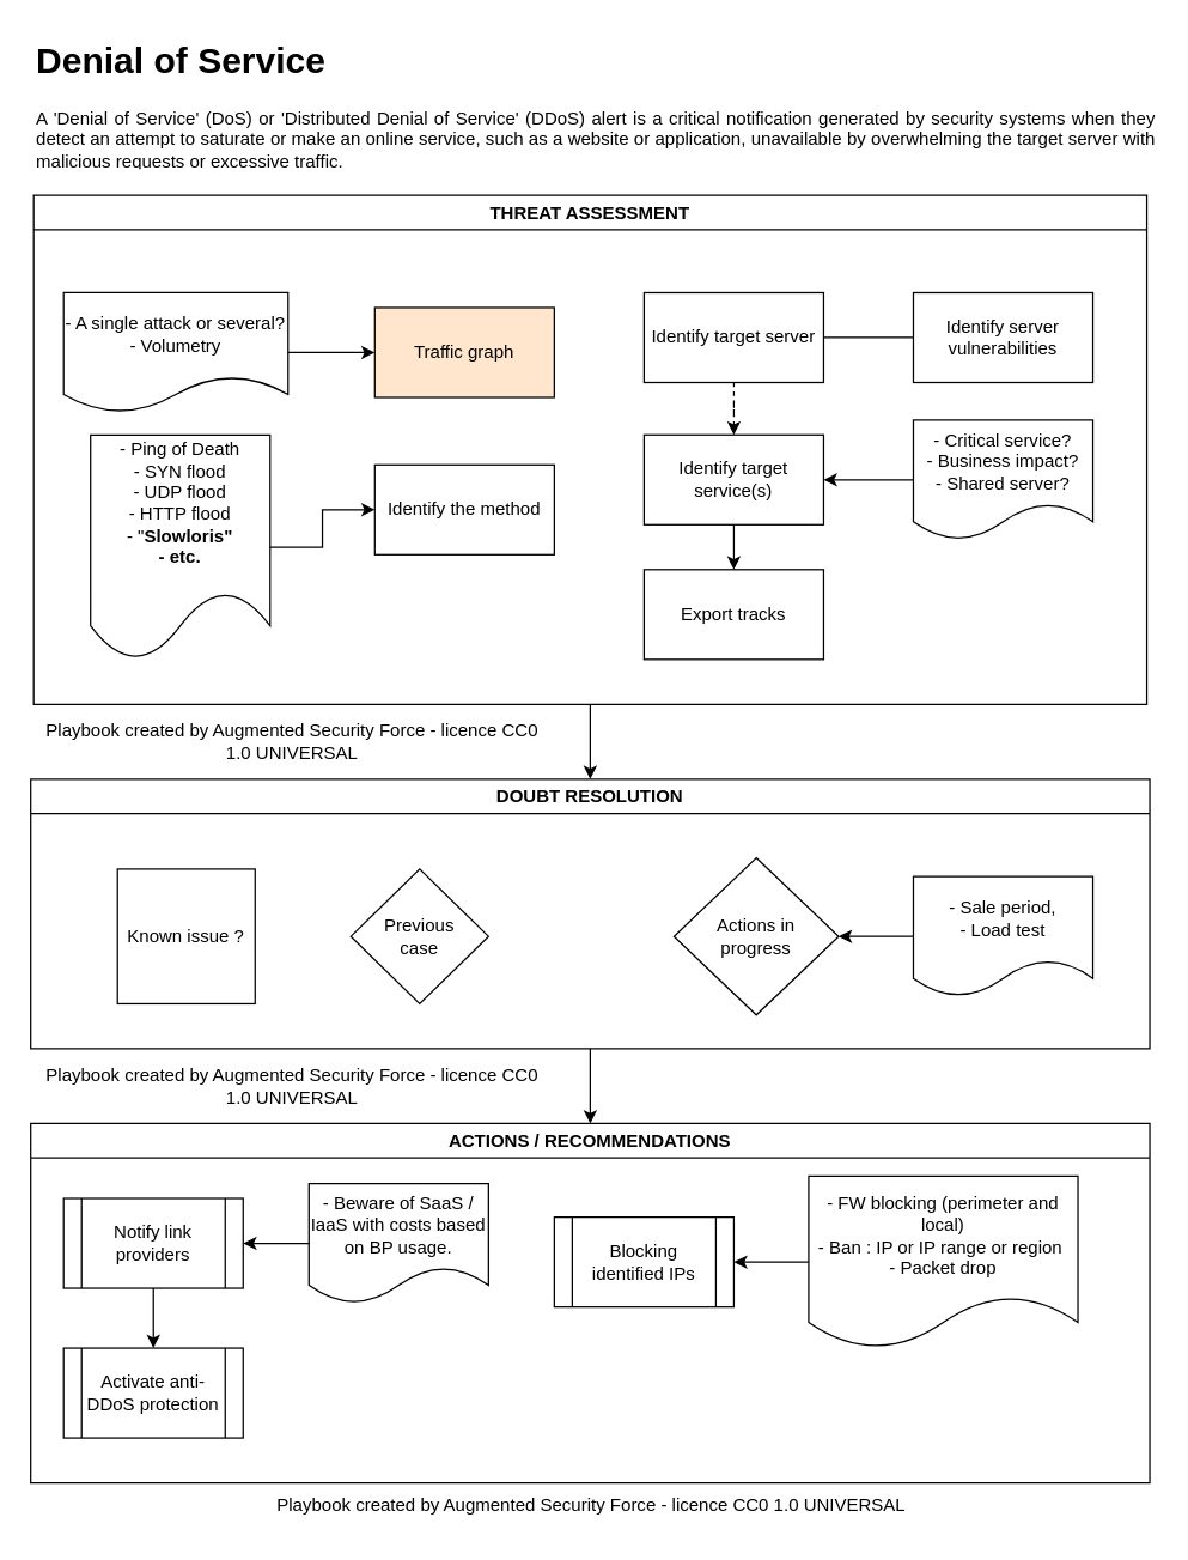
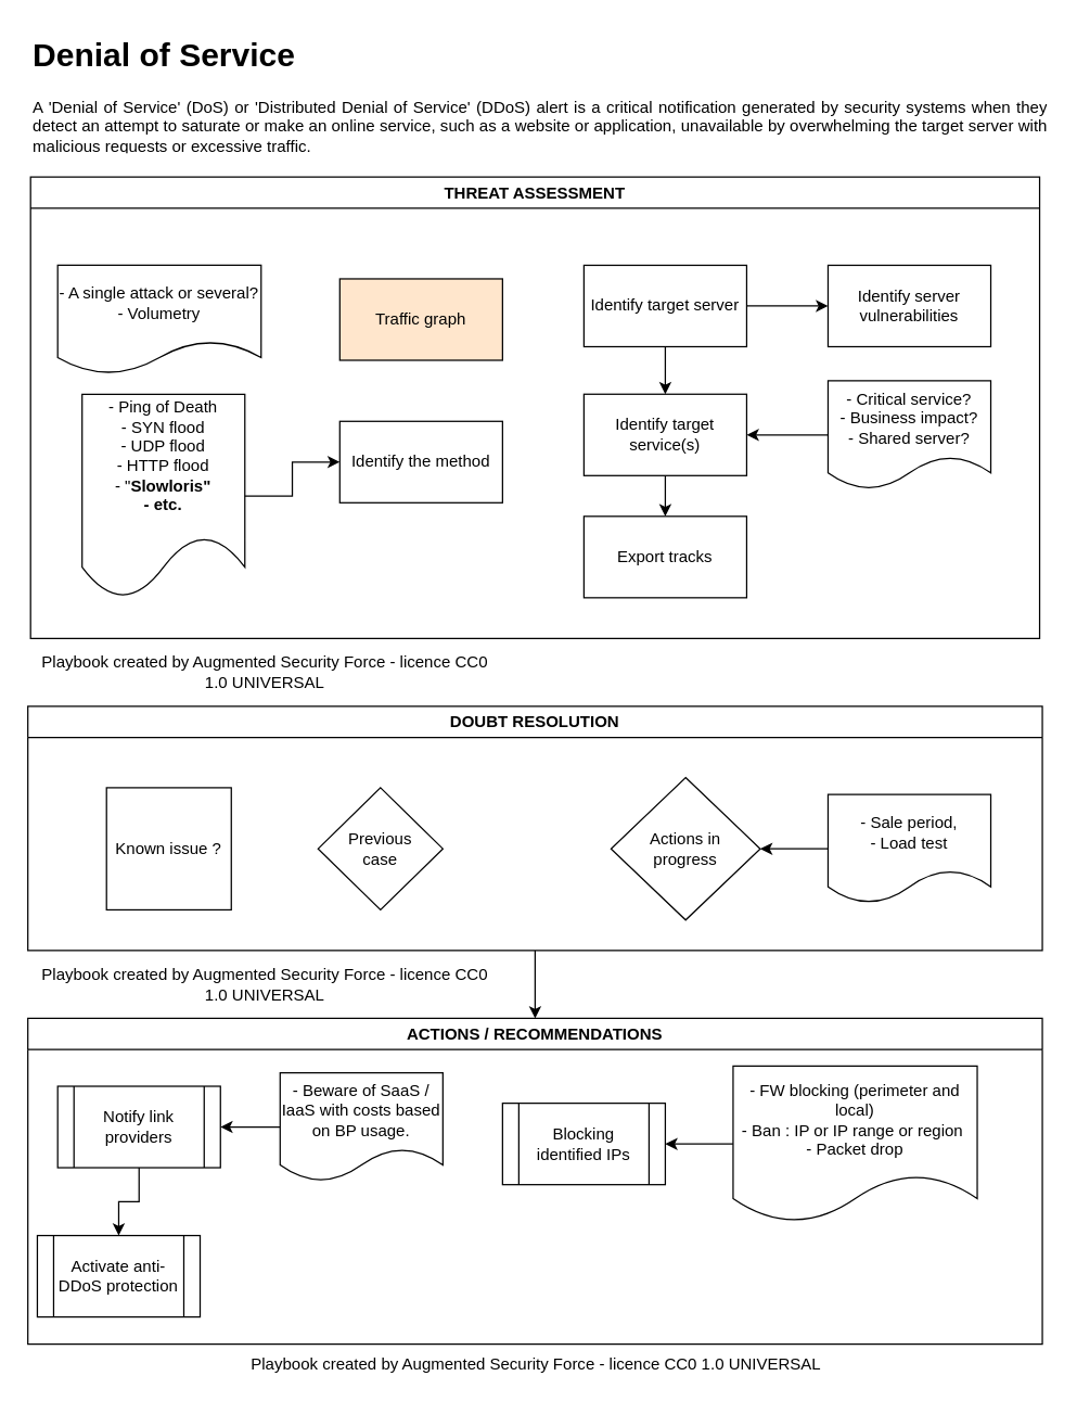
- <mxCell id="15" value="" style="edgeStyle=orthogonalEdgeStyle;rounded=0;orthogonalLoop=1;jettySize=auto;html=1;endArrow=none;" edge="1" parent="3" source="16" target="18"><mxGeometry relative="1" as="geometry" /></mxCell>
+ <mxCell id="15" value="" style="edgeStyle=orthogonalEdgeStyle;rounded=0;orthogonalLoop=1;jettySize=auto;html=1;" edge="1" parent="3" source="16" target="18"><mxGeometry relative="1" as="geometry" /></mxCell>
- <mxCell id="13" style="edgeStyle=orthogonalEdgeStyle;rounded=0;orthogonalLoop=1;jettySize=auto;html=1;entryX=0;entryY=0.5;entryDx=0;entryDy=0;" edge="1" parent="3" source="4" target="12"><mxGeometry relative="1" as="geometry" /></mxCell>
- <mxCell id="14" value="" style="edgeStyle=orthogonalEdgeStyle;rounded=0;orthogonalLoop=1;jettySize=auto;html=1;dashed=1;" edge="1" parent="3" source="16" target="11"><mxGeometry relative="1" as="geometry" /></mxCell>
+ <mxCell id="14" value="" style="edgeStyle=orthogonalEdgeStyle;rounded=0;orthogonalLoop=1;jettySize=auto;html=1;" edge="1" parent="3" source="16" target="11"><mxGeometry relative="1" as="geometry" /></mxCell>
- <mxCell id="2" style="edgeStyle=orthogonalEdgeStyle;rounded=0;orthogonalLoop=1;jettySize=auto;html=1;entryX=0.5;entryY=0;entryDx=0;entryDy=0;" edge="1" parent="1" source="3" target="20"><mxGeometry relative="1" as="geometry" /></mxCell>
- <mxCell id="31" value="Activate anti-DDoS protection" style="shape=process;whiteSpace=wrap;html=1;backgroundOutline=1;" vertex="1" parent="26"><mxGeometry x="22" y="150" width="120" height="60" as="geometry" /></mxCell>
+ <mxCell id="31" value="Activate anti-DDoS protection" style="shape=process;whiteSpace=wrap;html=1;backgroundOutline=1;" vertex="1" parent="26"><mxGeometry x="7" y="160" width="120" height="60" as="geometry" /></mxCell>
